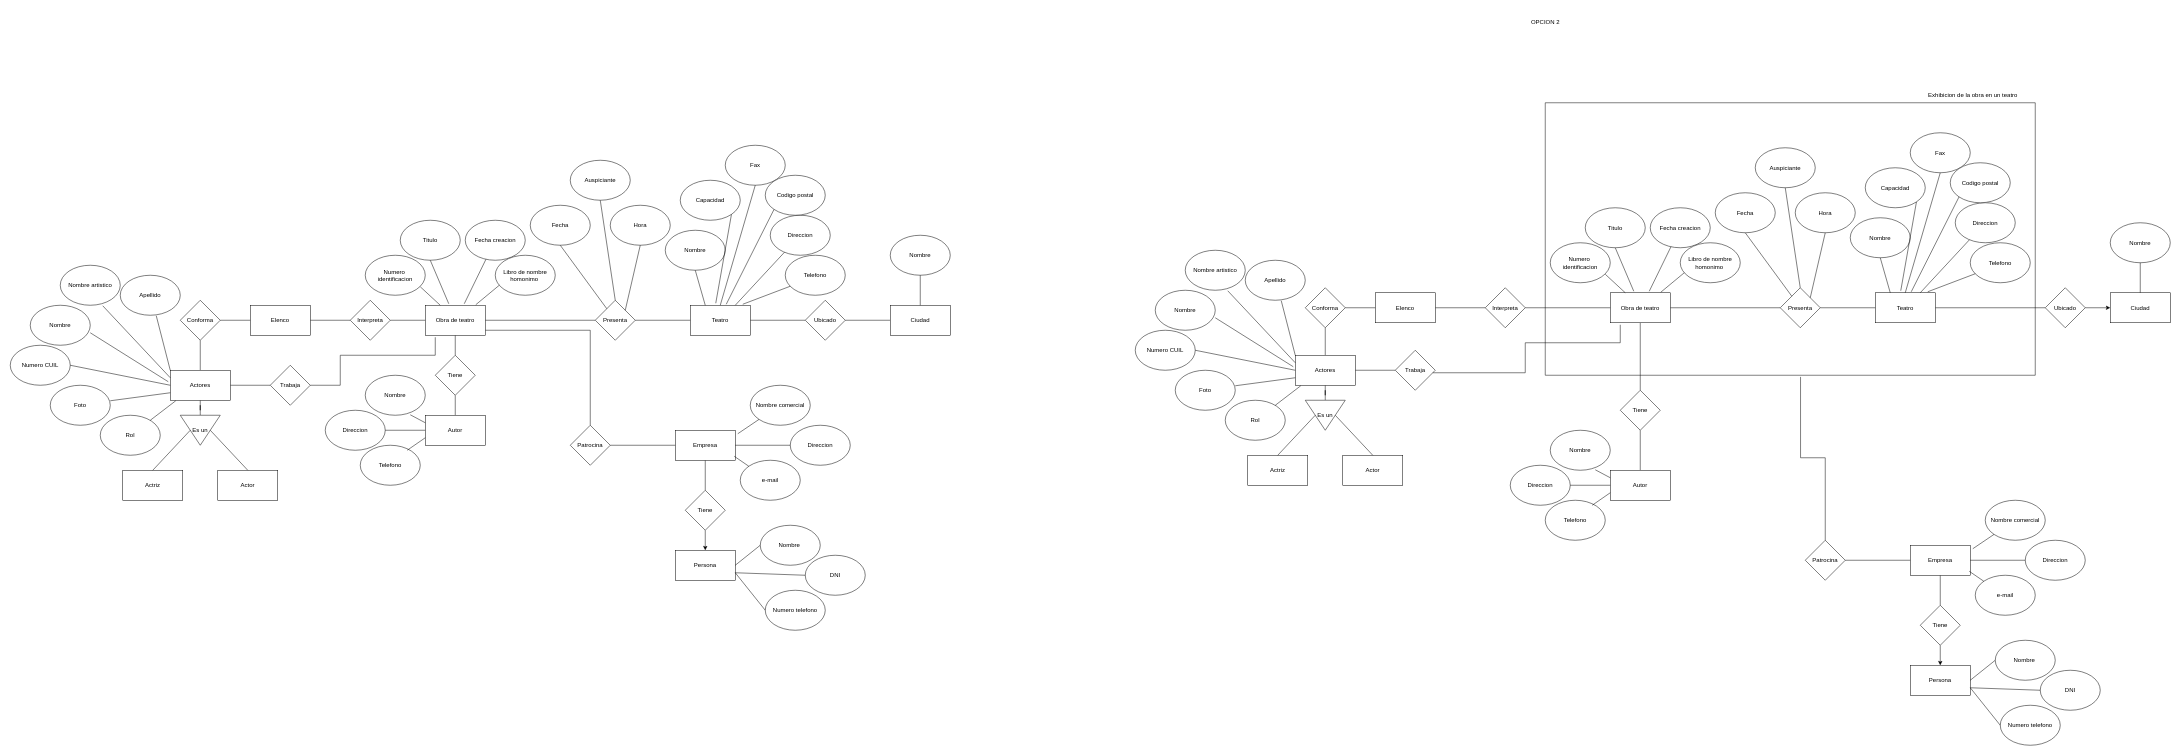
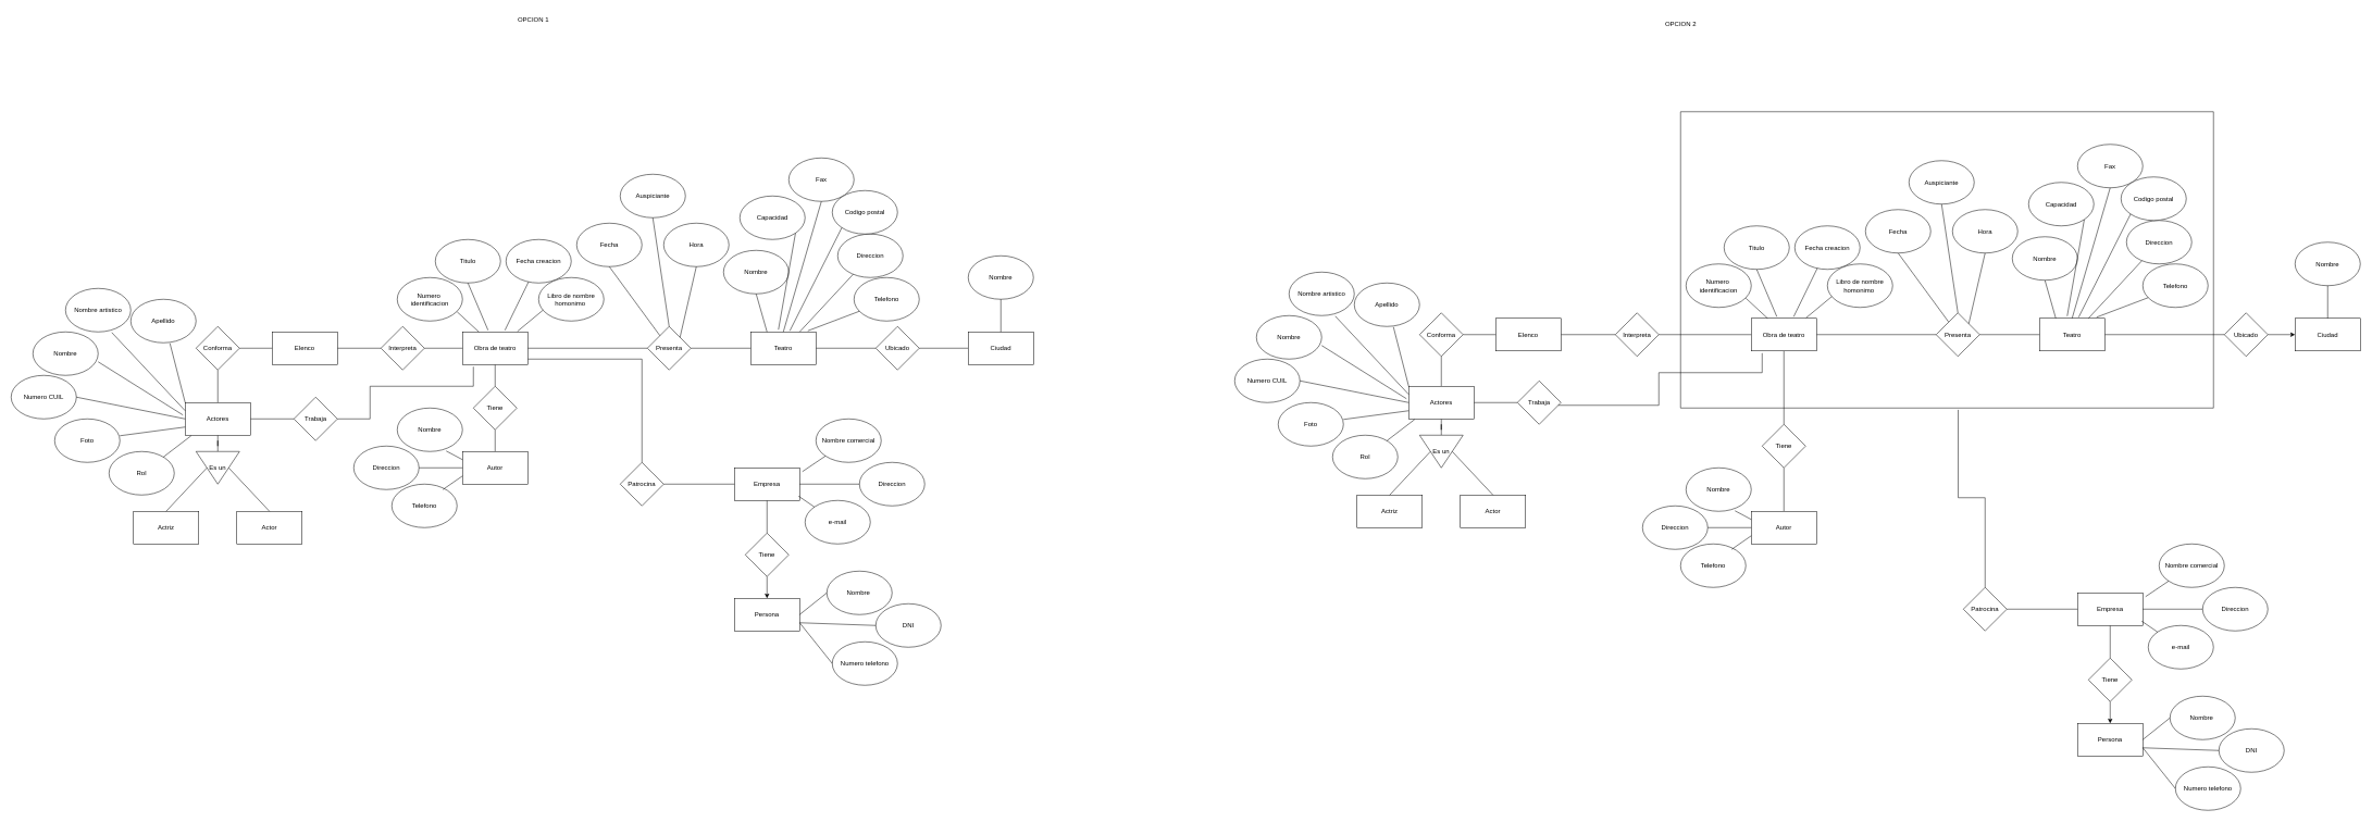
+ <mxCell id="197" value="OPCION 1" style="text;html=1;align=center;verticalAlign=middle;resizable=0;points=[];autosize=1;strokeColor=none;fillColor=none;" vertex="1" parent="1"><mxGeometry x="940" y="20" width="80" height="30" as="geometry" /></mxCell>
- <mxCell id="195" value="Exhibicion de la obra en un teatro" style="text;html=1;align=center;verticalAlign=middle;resizable=0;points=[];autosize=1;strokeColor=none;fillColor=none;" vertex="1" parent="1"><mxGeometry x="3840" y="175" width="210" height="30" as="geometry" /></mxCell>
